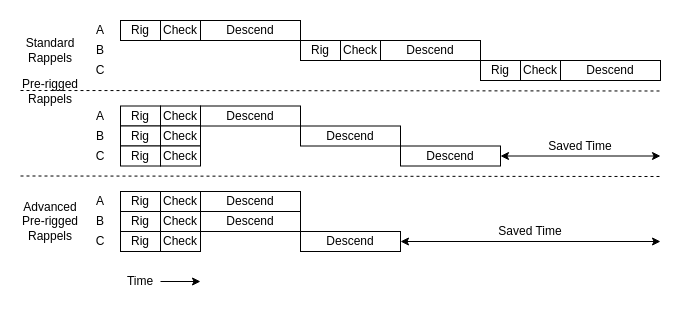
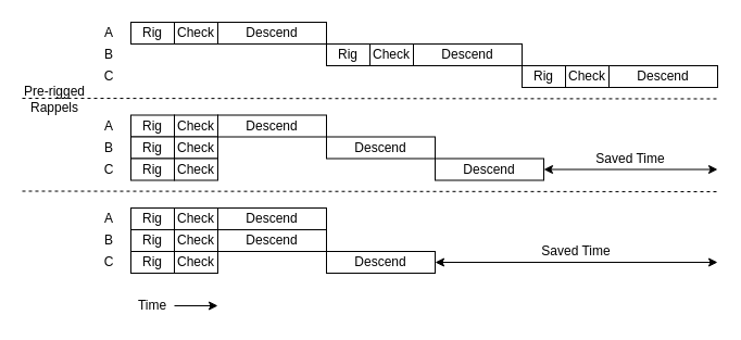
- <mxCell id="29" value="&lt;div&gt;Standard&lt;/div&gt;&lt;div&gt;Rappels&lt;/div&gt;" style="text;html=1;strokeColor=none;fillColor=none;align=center;verticalAlign=middle;whiteSpace=wrap;rounded=0;" parent="1" vertex="1"><mxGeometry x="20" y="40" width="60" height="20" as="geometry" /></mxCell>
- <mxCell id="45" value="Advanced&lt;div&gt;Pre-rigged&lt;/div&gt;&lt;div&gt;Rappels&lt;/div&gt;" style="text;html=1;strokeColor=none;fillColor=none;align=center;verticalAlign=middle;whiteSpace=wrap;rounded=0;" vertex="1" parent="1"><mxGeometry x="20" y="211" width="60" height="20" as="geometry" /></mxCell>
